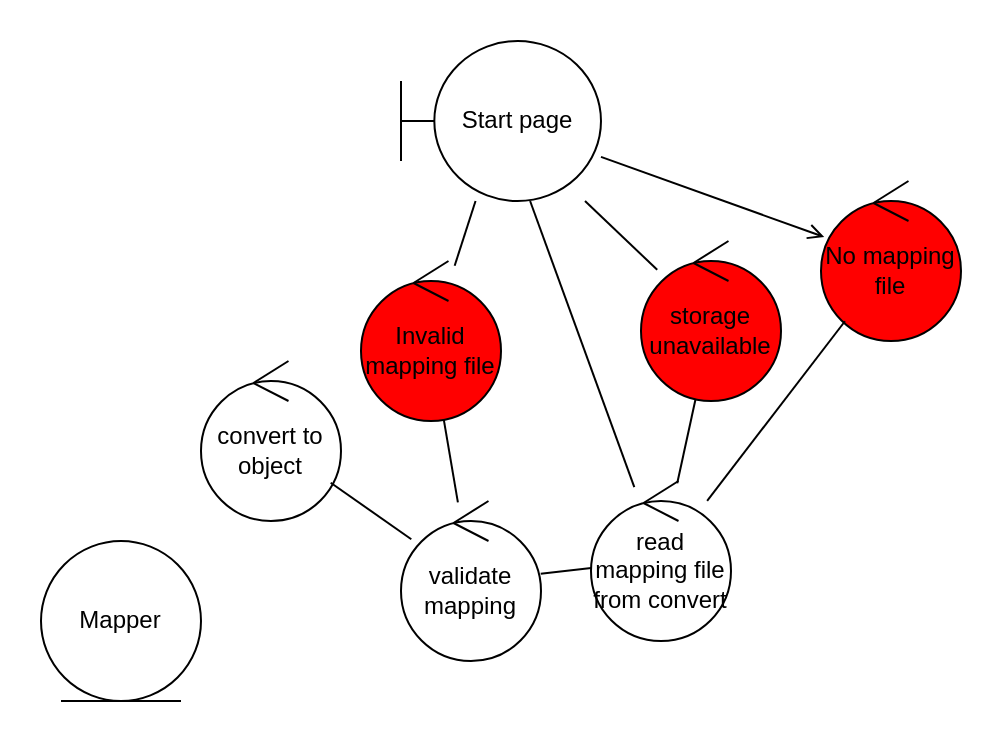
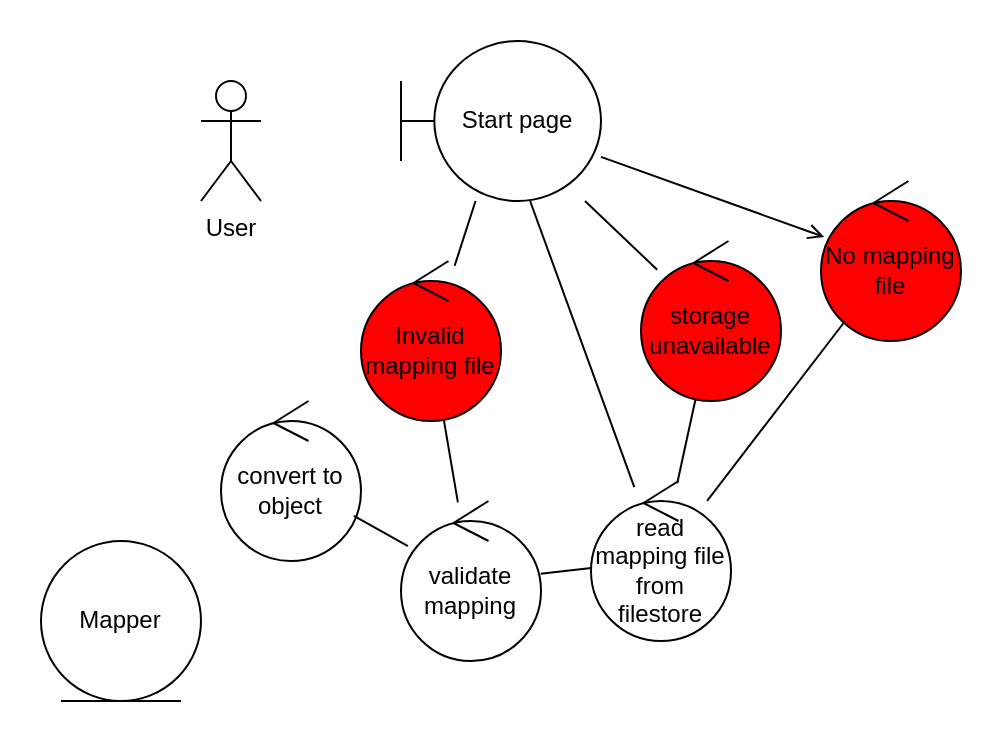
+ <mxCell id="2" value="User" style="shape=umlActor;verticalLabelPosition=bottom;labelBackgroundColor=#ffffff;verticalAlign=top;html=1;" vertex="1" parent="1"><mxGeometry x="100" y="40" width="30" height="60" as="geometry" /></mxCell>
- <mxCell id="8" value="convert to object" style="ellipse;shape=umlControl;whiteSpace=wrap;html=1;" vertex="1" parent="1"><mxGeometry x="100" y="180" width="70" height="80" as="geometry" /></mxCell>
+ <mxCell id="8" value="convert to object" style="ellipse;shape=umlControl;whiteSpace=wrap;html=1;" vertex="1" parent="1"><mxGeometry x="110" y="200" width="70" height="80" as="geometry" /></mxCell>
- <mxCell id="4" value="read mapping file from convert" style="ellipse;shape=umlControl;whiteSpace=wrap;html=1;" vertex="1" parent="1"><mxGeometry x="295" y="240" width="70" height="80" as="geometry" /></mxCell>
+ <mxCell id="4" value="read mapping file from filestore" style="ellipse;shape=umlControl;whiteSpace=wrap;html=1;" vertex="1" parent="1"><mxGeometry x="295" y="240" width="70" height="80" as="geometry" /></mxCell>
